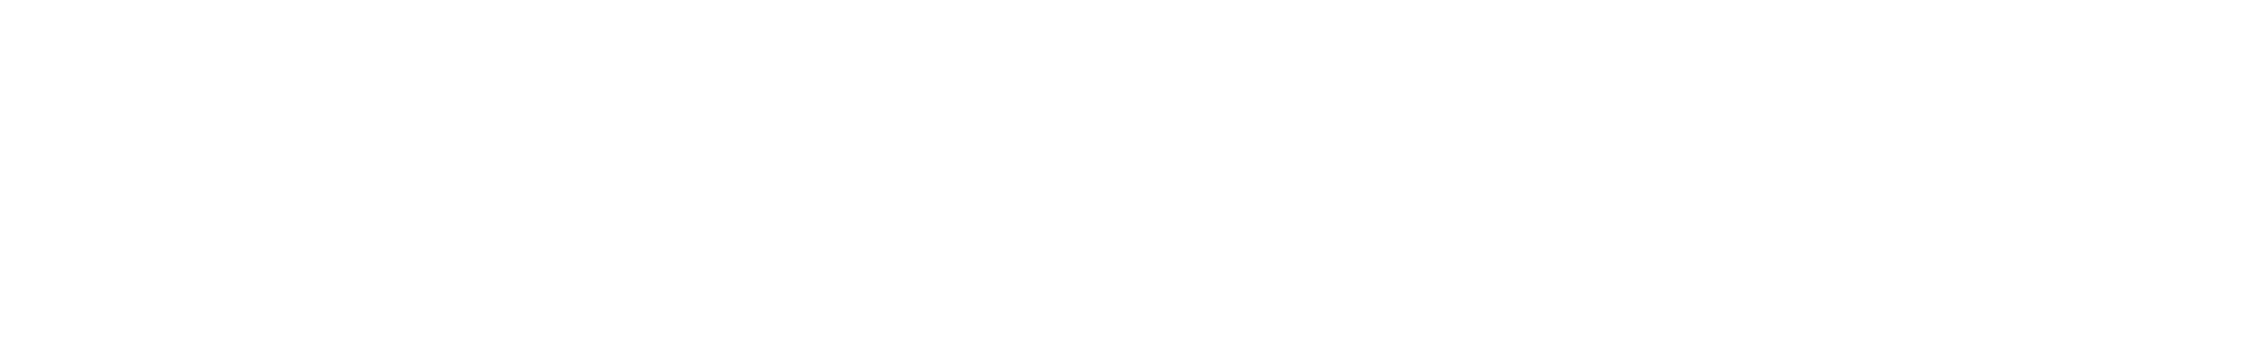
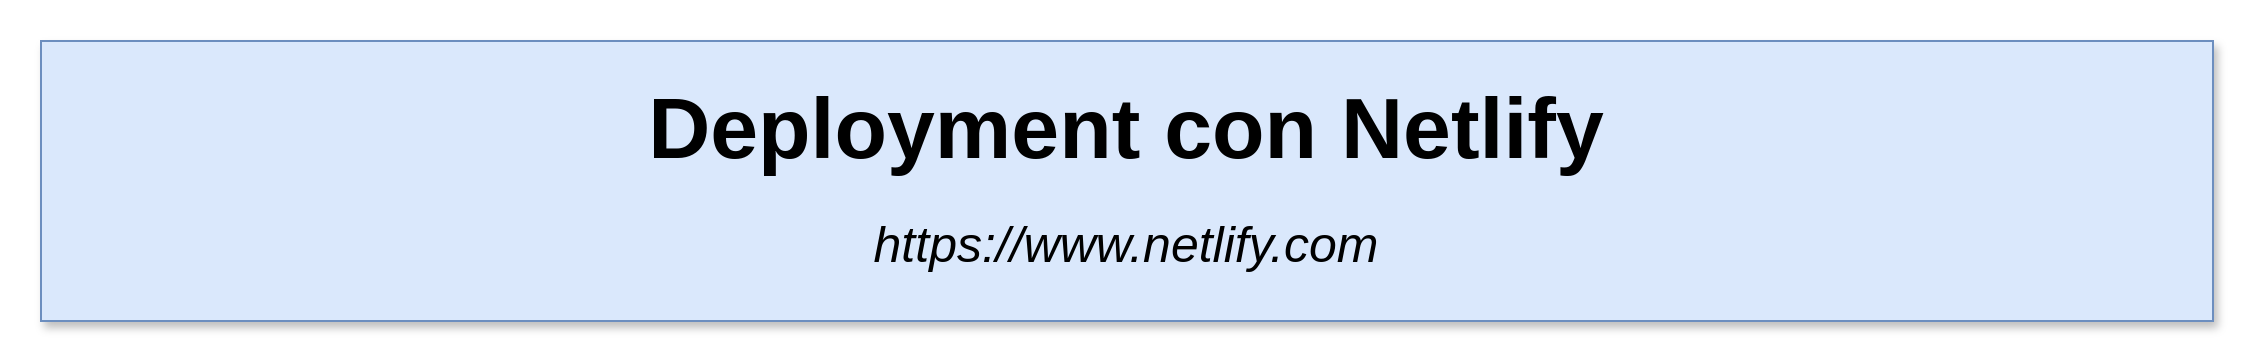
+ <mxCell id="2" value="Deployment con Netlify&lt;br&gt;&lt;font style=&quot;font-weight: normal ; font-size: 25px&quot;&gt;&lt;i&gt;https://www.netlify.com&lt;/i&gt;&lt;/font&gt;" style="rounded=0;whiteSpace=wrap;html=1;shadow=1;fontSize=43;fillColor=#dae8fc;strokeColor=#6c8ebf;fontStyle=1;" parent="1" vertex="1"><mxGeometry x="20" y="20" width="1086" height="140" as="geometry" /></mxCell>
